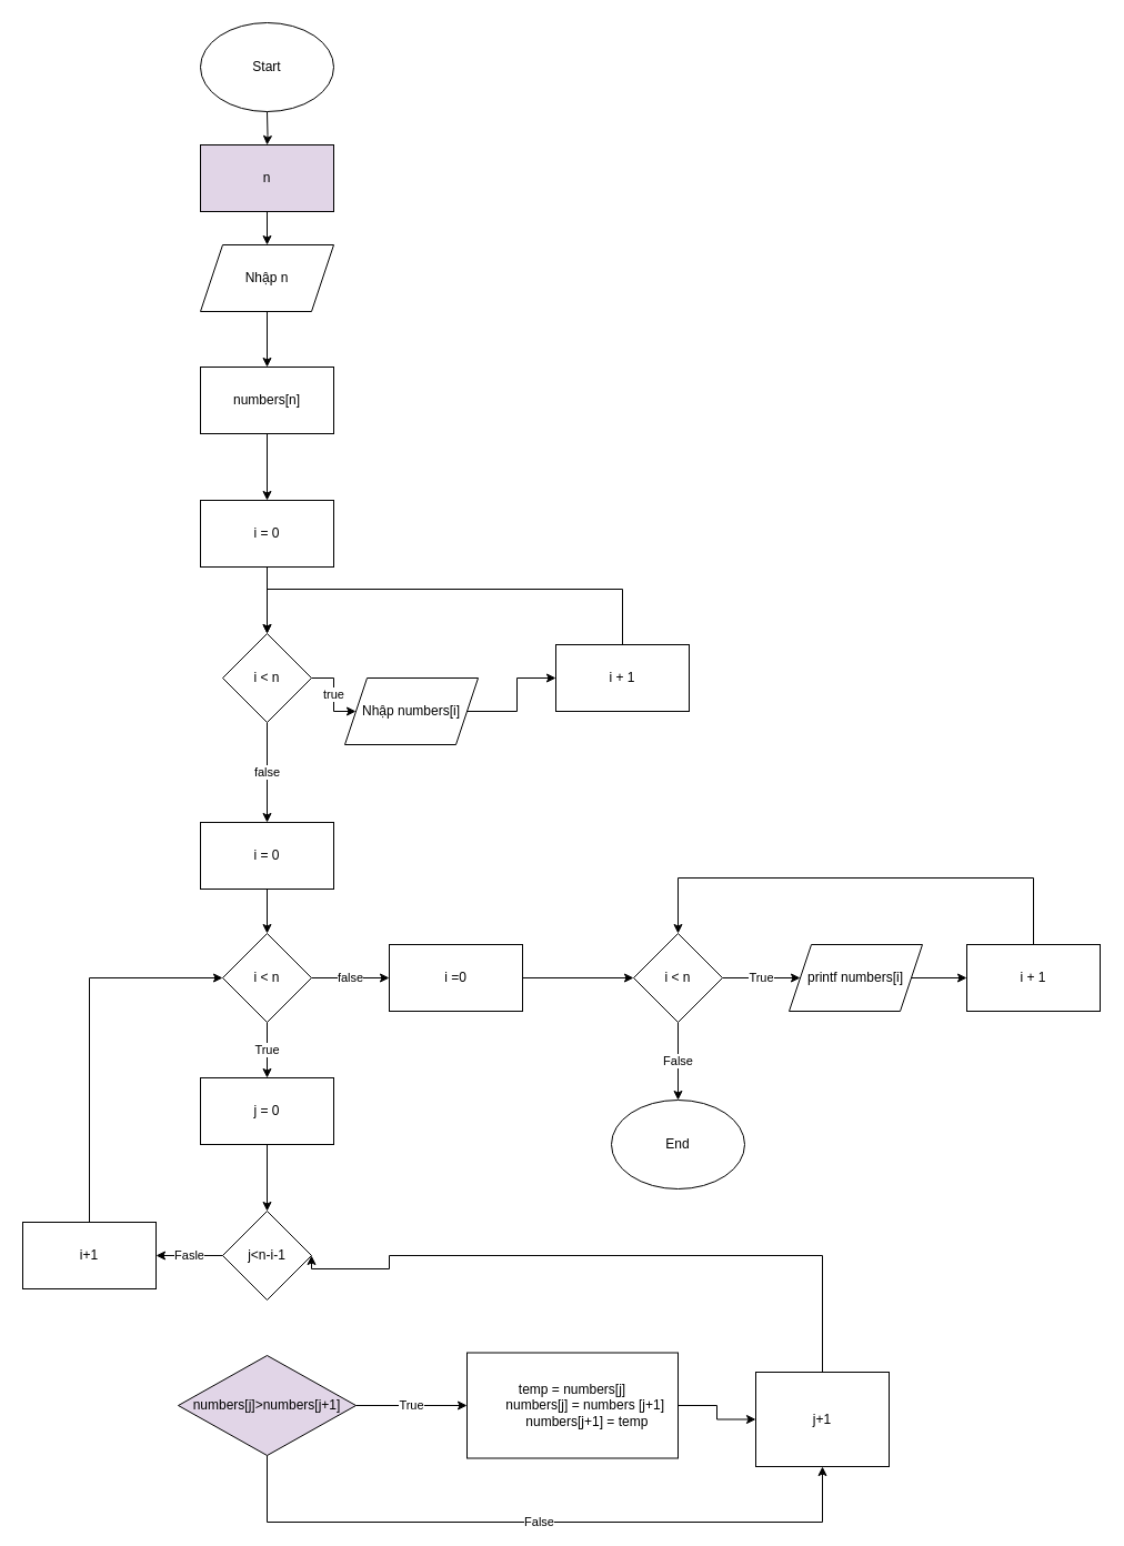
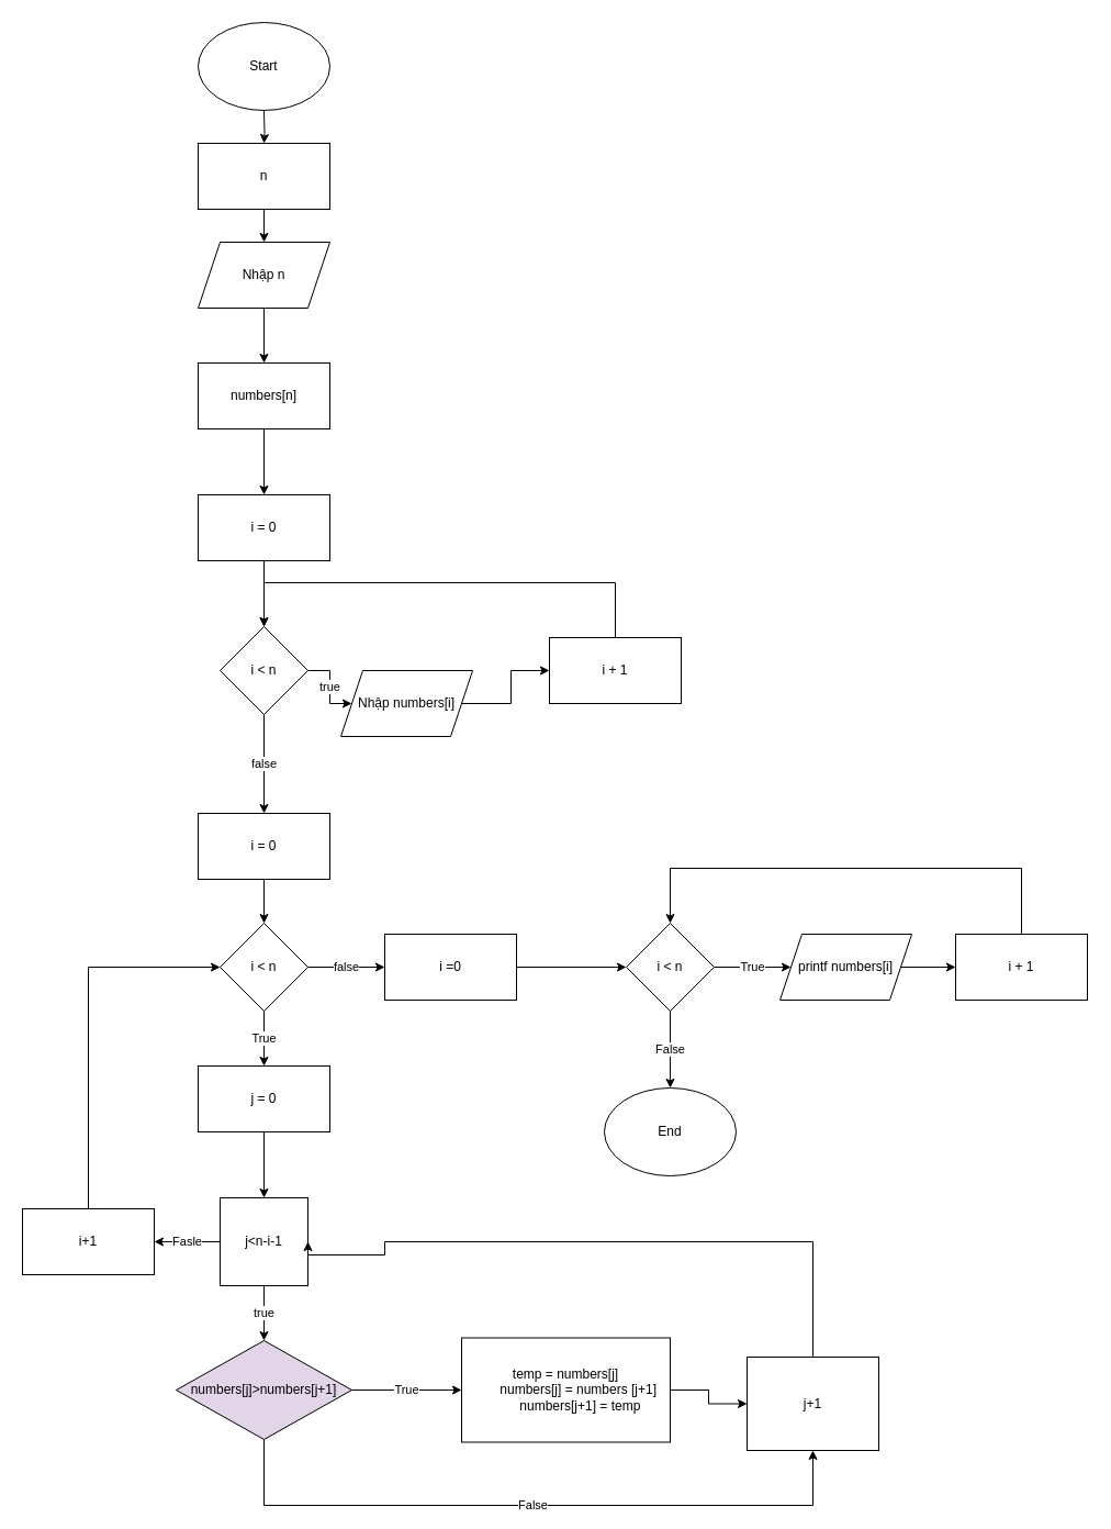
- <mxCell id="4" value="n" style="rounded=0;whiteSpace=wrap;html=1;fillColor=#e1d5e7;" vertex="1" parent="1"><mxGeometry x="180" y="130" width="120" height="60" as="geometry" /></mxCell>
+ <mxCell id="4" value="n" style="rounded=0;whiteSpace=wrap;html=1;" vertex="1" parent="1"><mxGeometry x="180" y="130" width="120" height="60" as="geometry" /></mxCell>
- <mxCell id="28" value="j&amp;lt;n-i-1" style="rhombus;whiteSpace=wrap;html=1;rounded=0;" vertex="1" parent="1"><mxGeometry x="200" y="1090" width="80" height="80" as="geometry" /></mxCell>
+ <mxCell id="28" value="j&amp;lt;n-i-1" style="whiteSpace=wrap;html=1;rounded=0;" vertex="1" parent="1"><mxGeometry x="200" y="1090" width="80" height="80" as="geometry" /></mxCell>
+ <mxCell id="26" value="true" style="edgeStyle=orthogonalEdgeStyle;rounded=0;orthogonalLoop=1;jettySize=auto;html=1;" edge="1" parent="1" source="28" target="31"><mxGeometry relative="1" as="geometry" /></mxCell>
